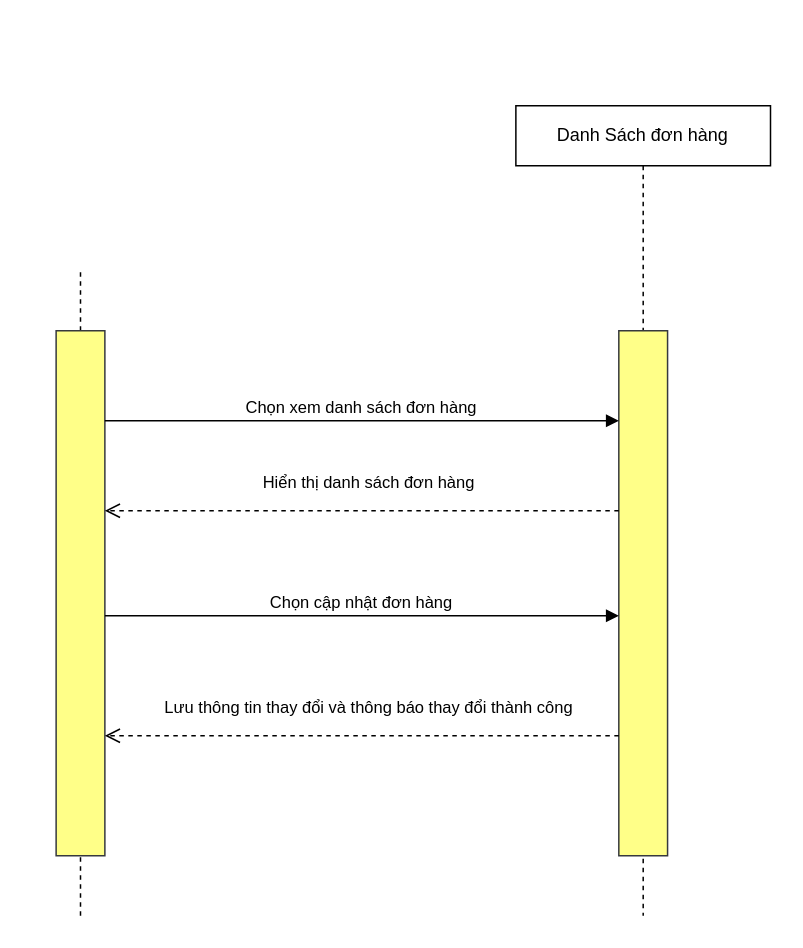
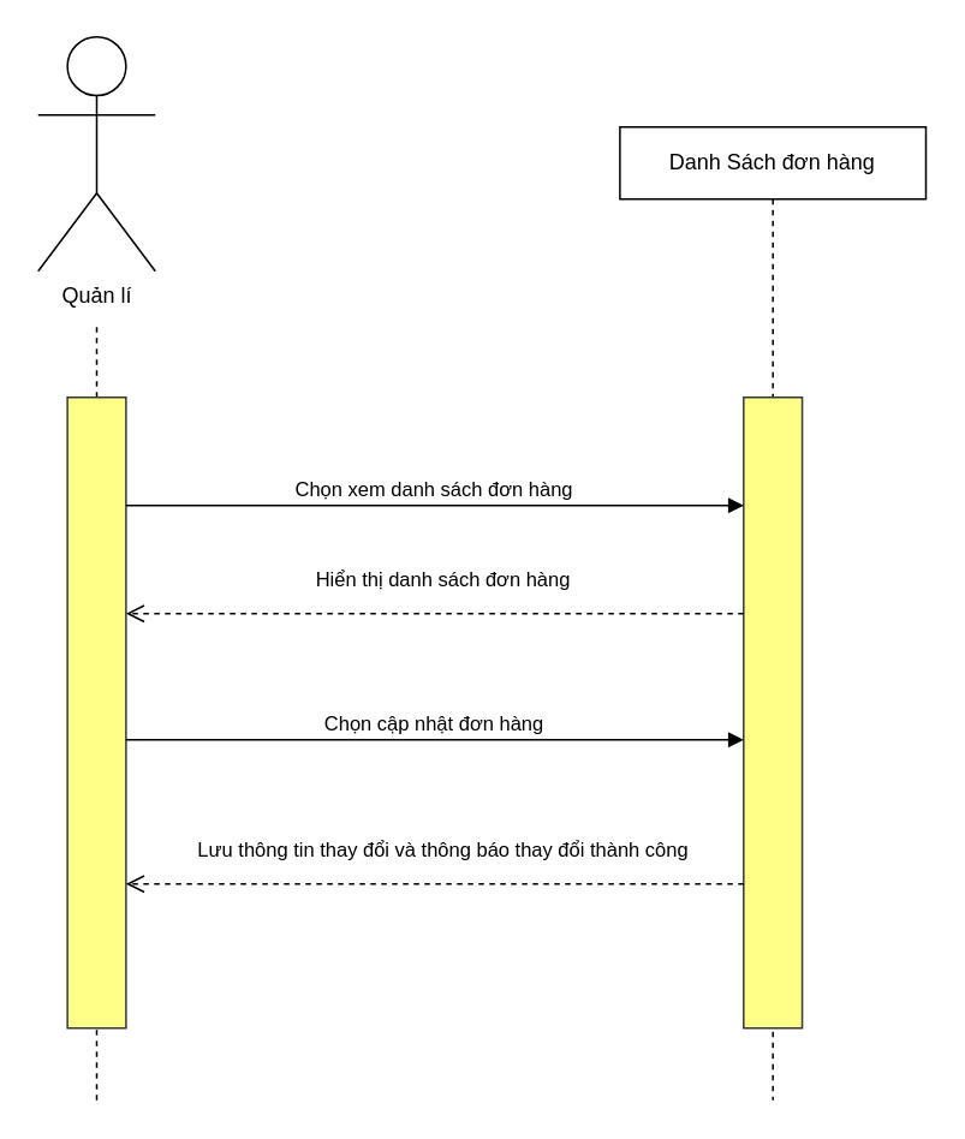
+ <mxCell id="10" value="Quản lí" style="shape=umlActor;verticalLabelPosition=bottom;verticalAlign=top;html=1;outlineConnect=0;" vertex="1" parent="1"><mxGeometry x="20.5" y="20" width="65" height="130" as="geometry" /></mxCell>
